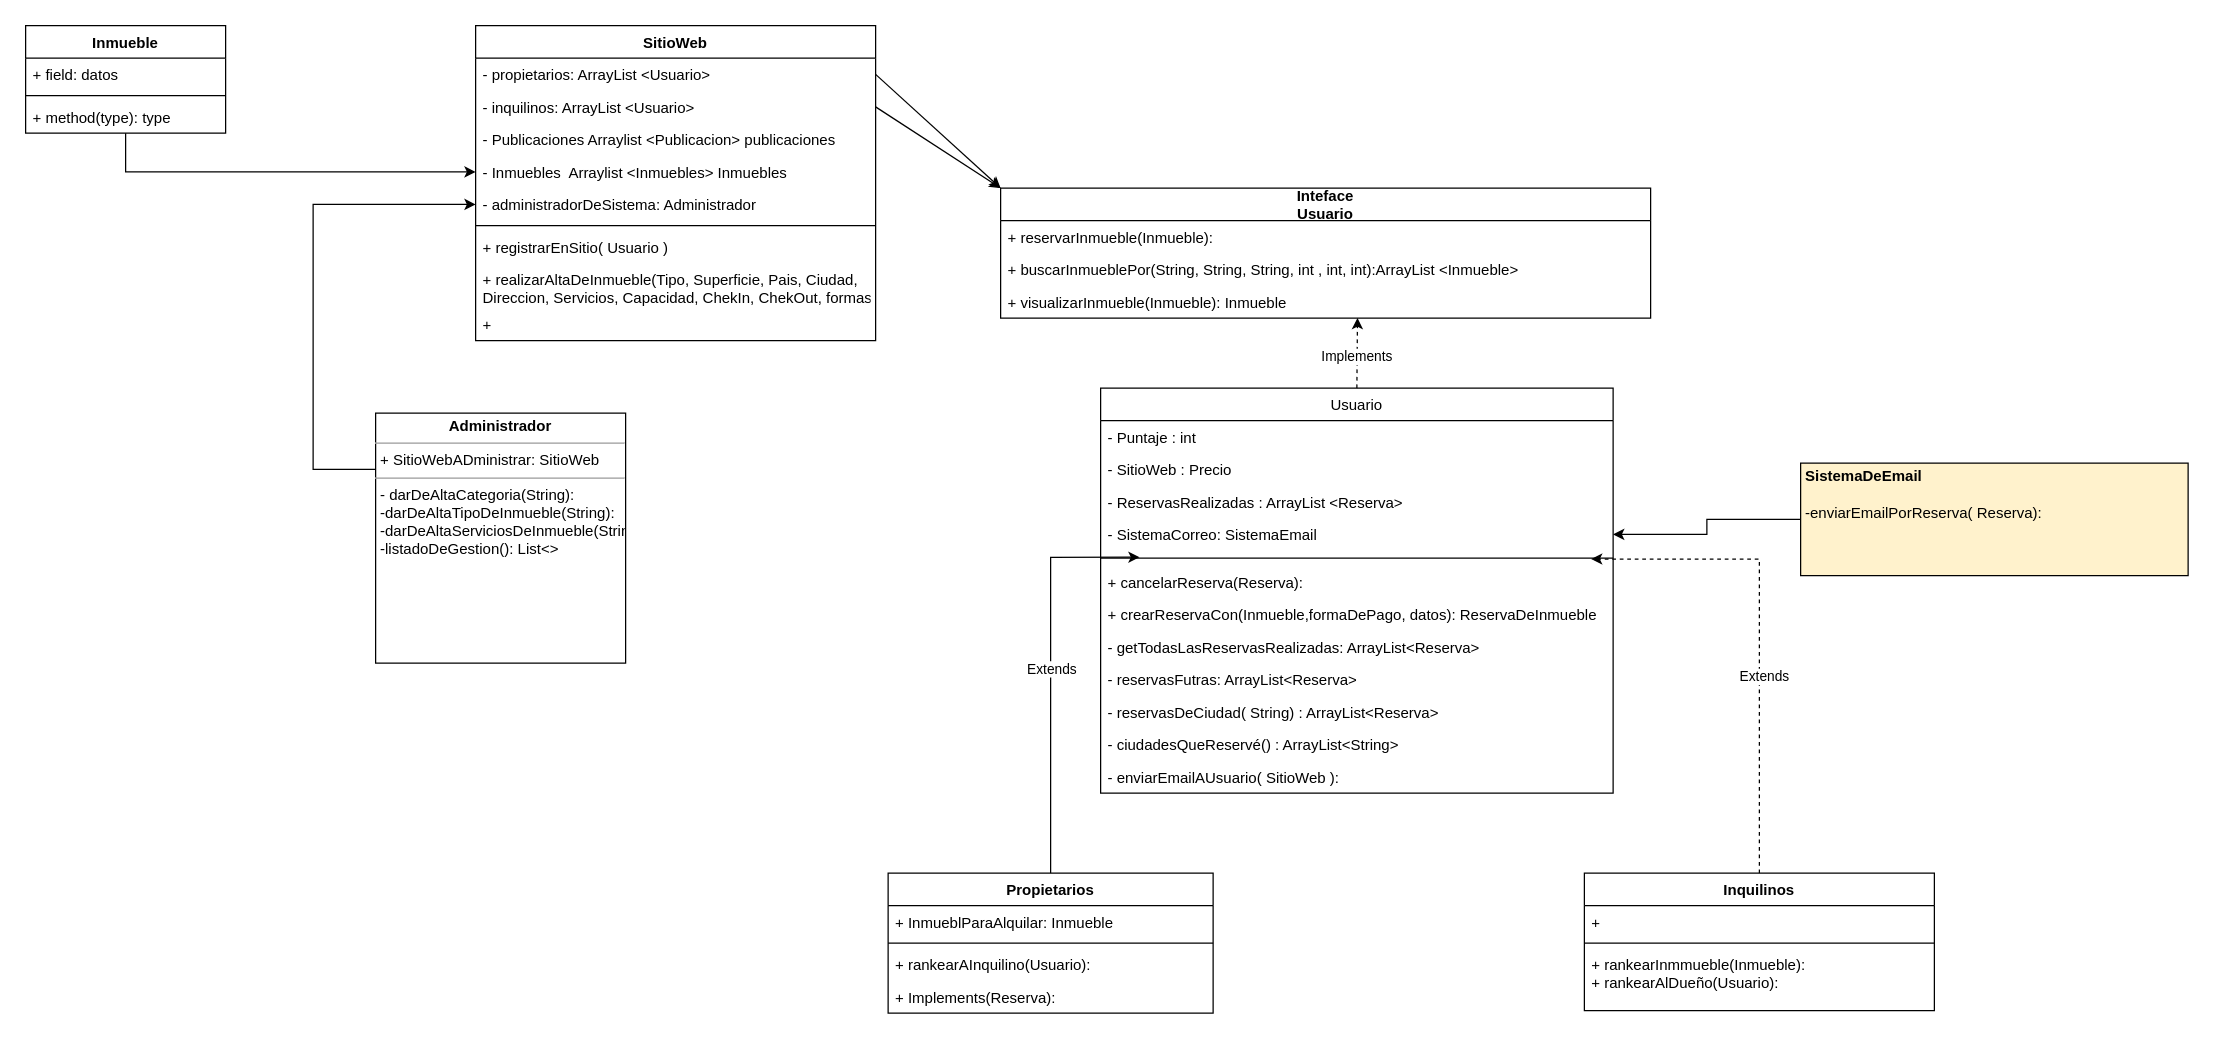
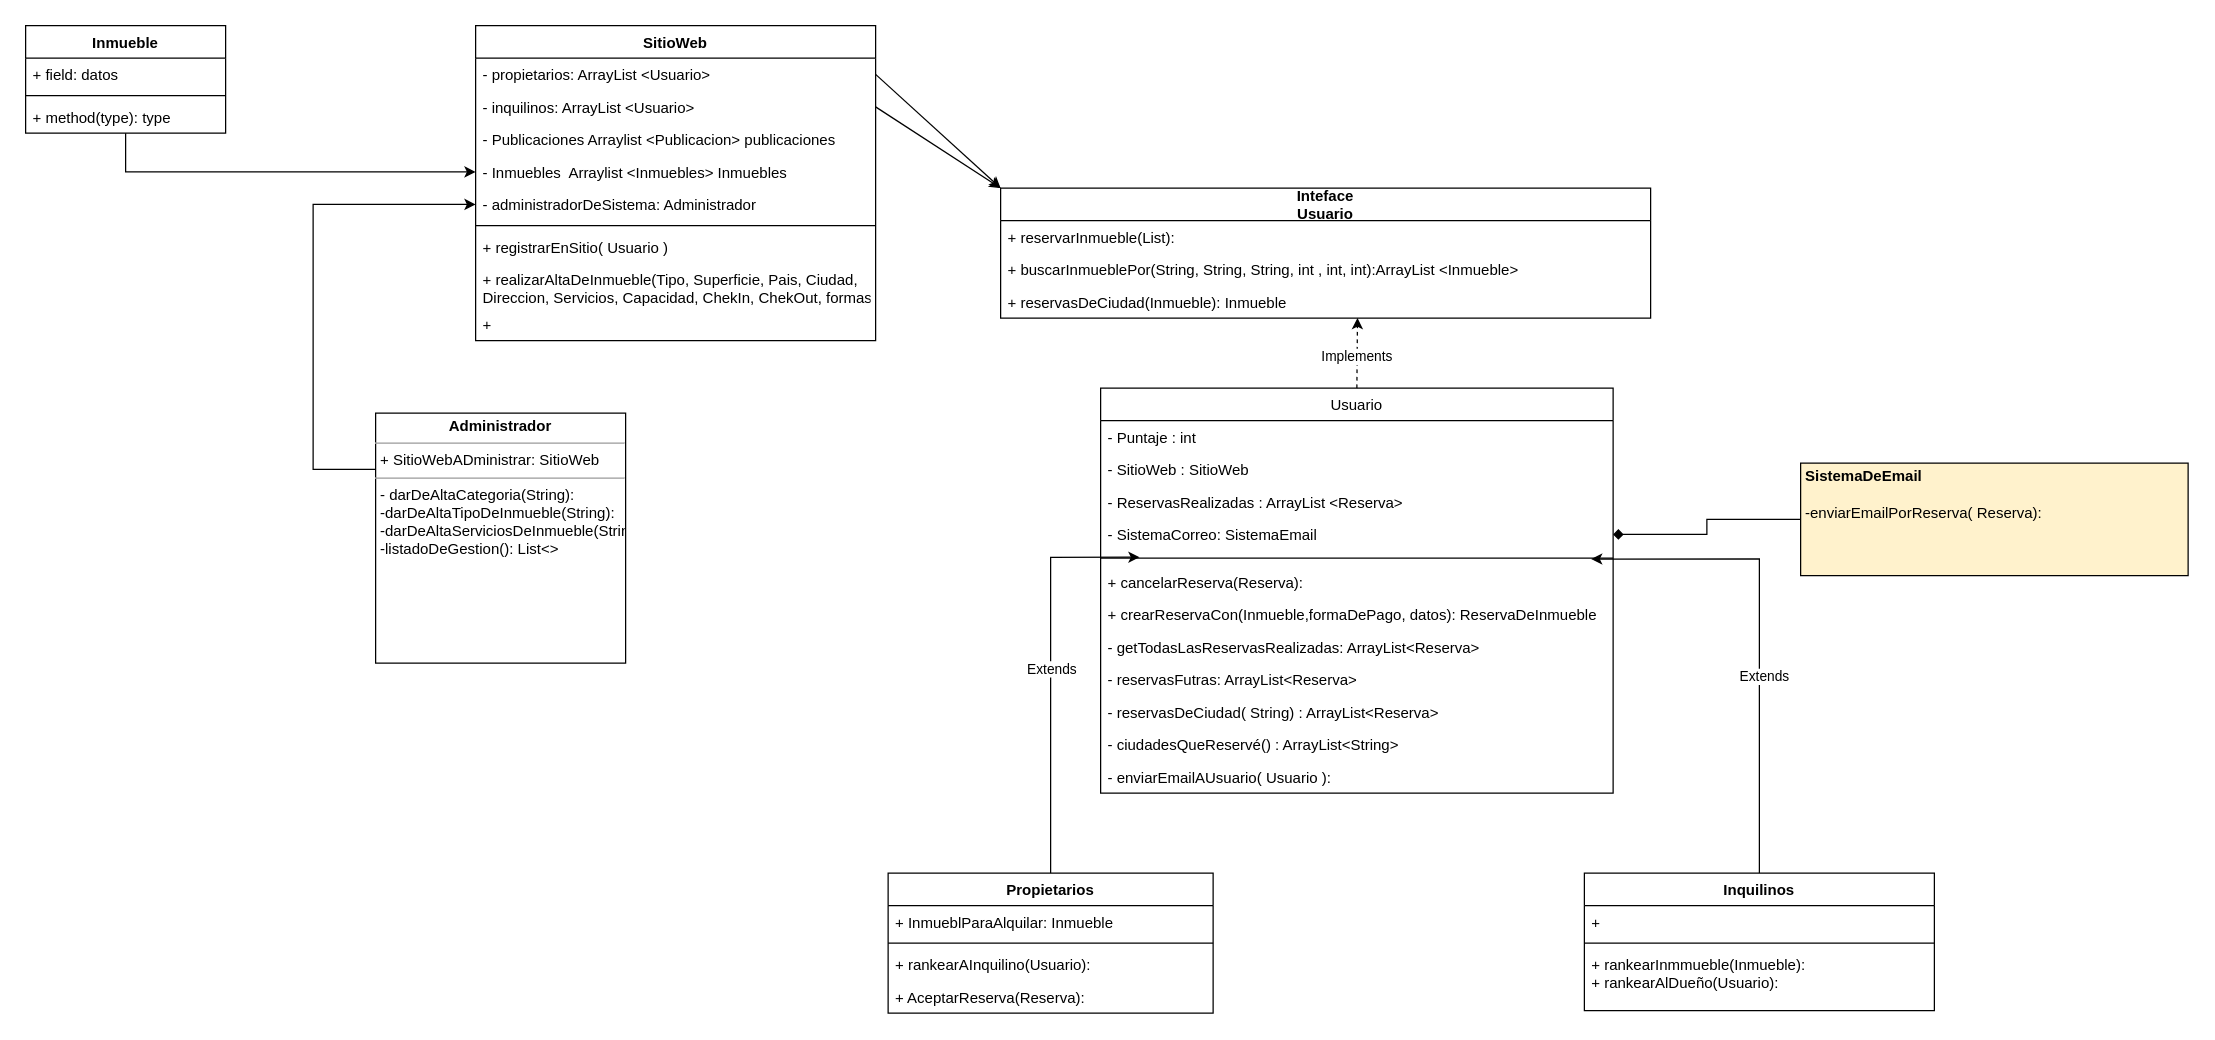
- <mxCell id="26" value="+ reservarInmueble(Inmueble): " style="text;strokeColor=none;fillColor=none;align=left;verticalAlign=top;spacingLeft=4;spacingRight=4;overflow=hidden;rotatable=0;points=[[0,0.5],[1,0.5]];portConstraint=eastwest;" vertex="1" parent="25"><mxGeometry y="26" width="520" height="26" as="geometry" /></mxCell>
+ <mxCell id="26" value="+ reservarInmueble(List): " style="text;strokeColor=none;fillColor=none;align=left;verticalAlign=top;spacingLeft=4;spacingRight=4;overflow=hidden;rotatable=0;points=[[0,0.5],[1,0.5]];portConstraint=eastwest;" vertex="1" parent="25"><mxGeometry y="26" width="520" height="26" as="geometry" /></mxCell>
- <mxCell id="28" value="+ visualizarInmueble(Inmueble): Inmueble" style="text;strokeColor=none;fillColor=none;align=left;verticalAlign=top;spacingLeft=4;spacingRight=4;overflow=hidden;rotatable=0;points=[[0,0.5],[1,0.5]];portConstraint=eastwest;" vertex="1" parent="25"><mxGeometry y="78" width="520" height="26" as="geometry" /></mxCell>
+ <mxCell id="28" value="+ reservasDeCiudad(Inmueble): Inmueble" style="text;strokeColor=none;fillColor=none;align=left;verticalAlign=top;spacingLeft=4;spacingRight=4;overflow=hidden;rotatable=0;points=[[0,0.5],[1,0.5]];portConstraint=eastwest;" vertex="1" parent="25"><mxGeometry y="78" width="520" height="26" as="geometry" /></mxCell>
- <mxCell id="31" value="- SitioWeb : Precio" style="text;strokeColor=none;fillColor=none;align=left;verticalAlign=top;spacingLeft=4;spacingRight=4;overflow=hidden;rotatable=0;points=[[0,0.5],[1,0.5]];portConstraint=eastwest;" vertex="1" parent="29"><mxGeometry y="52" width="410" height="26" as="geometry" /></mxCell>
+ <mxCell id="31" value="- SitioWeb : SitioWeb" style="text;strokeColor=none;fillColor=none;align=left;verticalAlign=top;spacingLeft=4;spacingRight=4;overflow=hidden;rotatable=0;points=[[0,0.5],[1,0.5]];portConstraint=eastwest;" vertex="1" parent="29"><mxGeometry y="52" width="410" height="26" as="geometry" /></mxCell>
- <mxCell id="42" style="edgeStyle=orthogonalEdgeStyle;rounded=0;orthogonalLoop=1;jettySize=auto;html=1;entryX=1;entryY=0.5;entryDx=0;entryDy=0;" edge="1" parent="1" source="43" target="33"><mxGeometry relative="1" as="geometry"><mxPoint x="1440" y="427" as="sourcePoint" /><mxPoint x="1300" y="420" as="targetPoint" /></mxGeometry></mxCell>
+ <mxCell id="42" style="edgeStyle=orthogonalEdgeStyle;rounded=0;orthogonalLoop=1;jettySize=auto;html=1;entryX=1;entryY=0.5;entryDx=0;entryDy=0;endArrow=diamond;" edge="1" parent="1" source="43" target="33"><mxGeometry relative="1" as="geometry"><mxPoint x="1440" y="427" as="sourcePoint" /><mxPoint x="1300" y="420" as="targetPoint" /></mxGeometry></mxCell>
- <mxCell id="19" style="edgeStyle=orthogonalEdgeStyle;rounded=0;orthogonalLoop=1;jettySize=auto;html=1;exitX=0.5;exitY=0;exitDx=0;exitDy=0;entryX=0.957;entryY=-0.203;entryDx=0;entryDy=0;entryPerimeter=0;dashed=1;" edge="1" parent="1" source="21" target="35"><mxGeometry relative="1" as="geometry" /></mxCell>
+ <mxCell id="19" style="edgeStyle=orthogonalEdgeStyle;rounded=0;orthogonalLoop=1;jettySize=auto;html=1;exitX=0.5;exitY=0;exitDx=0;exitDy=0;entryX=0.957;entryY=-0.203;entryDx=0;entryDy=0;entryPerimeter=0;" edge="1" parent="1" source="21" target="35"><mxGeometry relative="1" as="geometry" /></mxCell>
- <mxCell id="41" value="- enviarEmailAUsuario( SitioWeb ):" style="text;strokeColor=none;fillColor=none;align=left;verticalAlign=top;spacingLeft=4;spacingRight=4;overflow=hidden;rotatable=0;points=[[0,0.5],[1,0.5]];portConstraint=eastwest;" vertex="1" parent="29"><mxGeometry y="298" width="410" height="26" as="geometry" /></mxCell>
+ <mxCell id="41" value="- enviarEmailAUsuario( Usuario ):" style="text;strokeColor=none;fillColor=none;align=left;verticalAlign=top;spacingLeft=4;spacingRight=4;overflow=hidden;rotatable=0;points=[[0,0.5],[1,0.5]];portConstraint=eastwest;" vertex="1" parent="29"><mxGeometry y="298" width="410" height="26" as="geometry" /></mxCell>
- <mxCell id="18" value="+ Implements(Reserva):" style="text;strokeColor=none;fillColor=none;align=left;verticalAlign=top;spacingLeft=4;spacingRight=4;overflow=hidden;rotatable=0;points=[[0,0.5],[1,0.5]];portConstraint=eastwest;" vertex="1" parent="14"><mxGeometry y="86" width="260" height="26" as="geometry" /></mxCell>
+ <mxCell id="18" value="+ AceptarReserva(Reserva):" style="text;strokeColor=none;fillColor=none;align=left;verticalAlign=top;spacingLeft=4;spacingRight=4;overflow=hidden;rotatable=0;points=[[0,0.5],[1,0.5]];portConstraint=eastwest;" vertex="1" parent="14"><mxGeometry y="86" width="260" height="26" as="geometry" /></mxCell>
